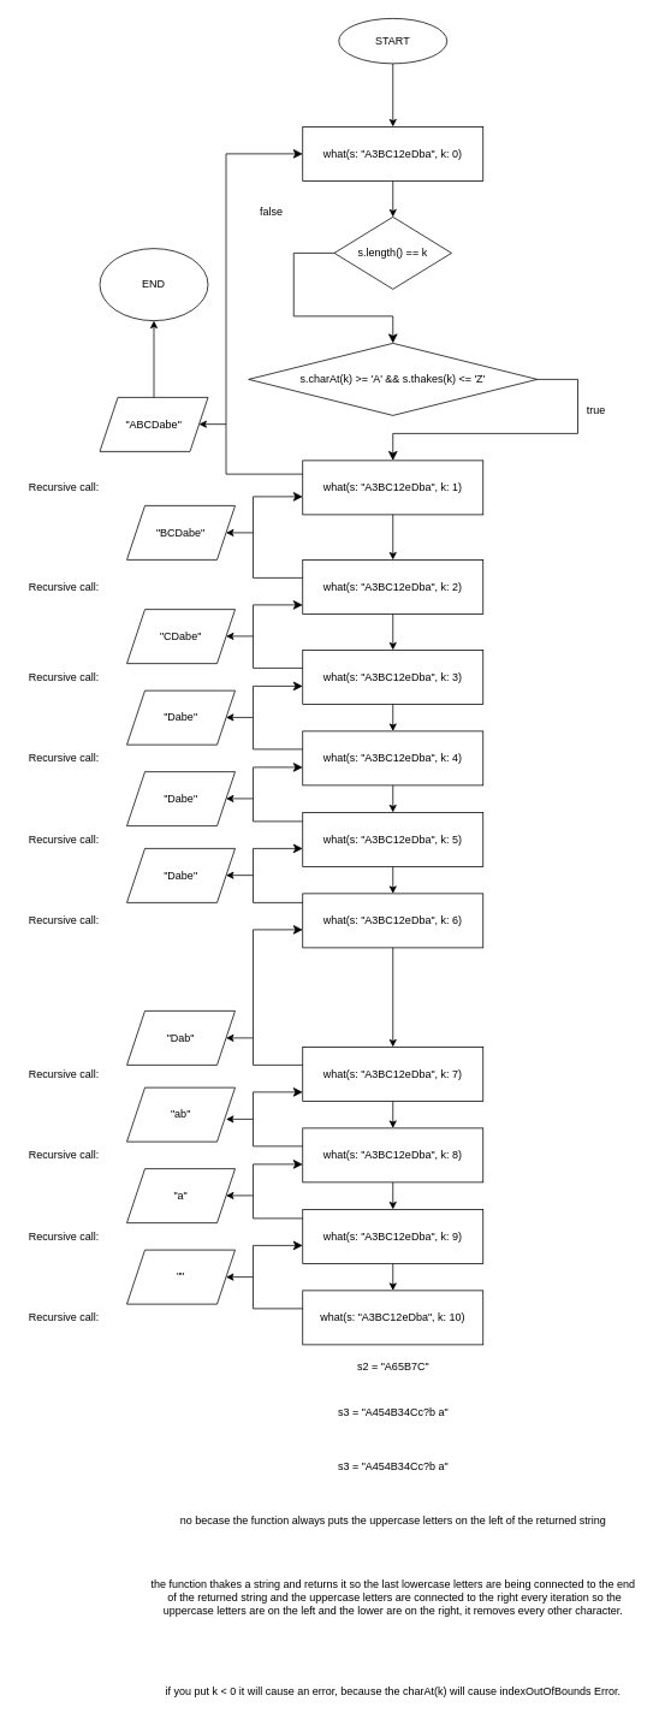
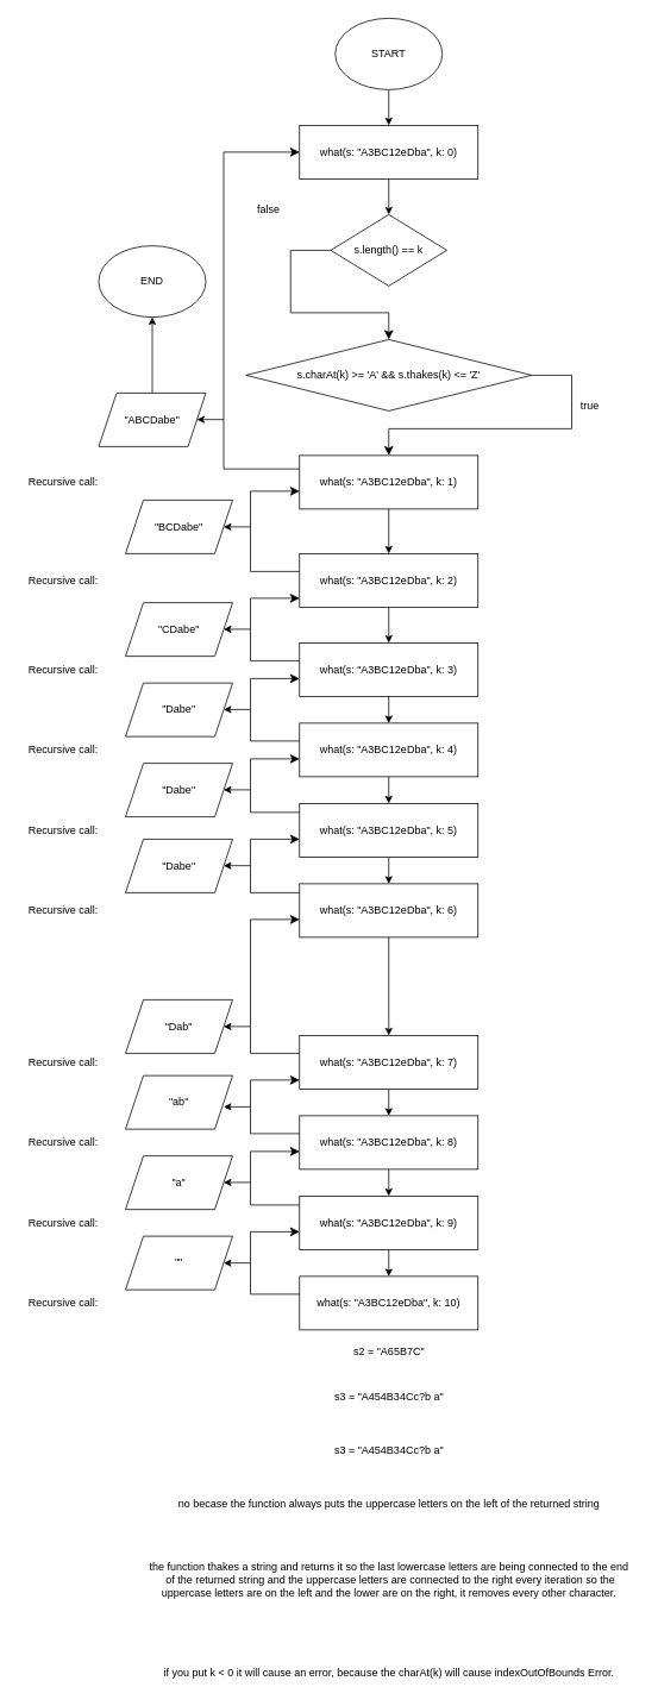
- <mxCell id="3" value="START" style="ellipse;whiteSpace=wrap;html=1;" parent="1" vertex="1"><mxGeometry x="375" y="20" width="120" height="50" as="geometry" /></mxCell>
+ <mxCell id="3" value="START" style="ellipse;whiteSpace=wrap;html=1;" parent="1" vertex="1"><mxGeometry x="375" y="20" width="120" height="80" as="geometry" /></mxCell>
